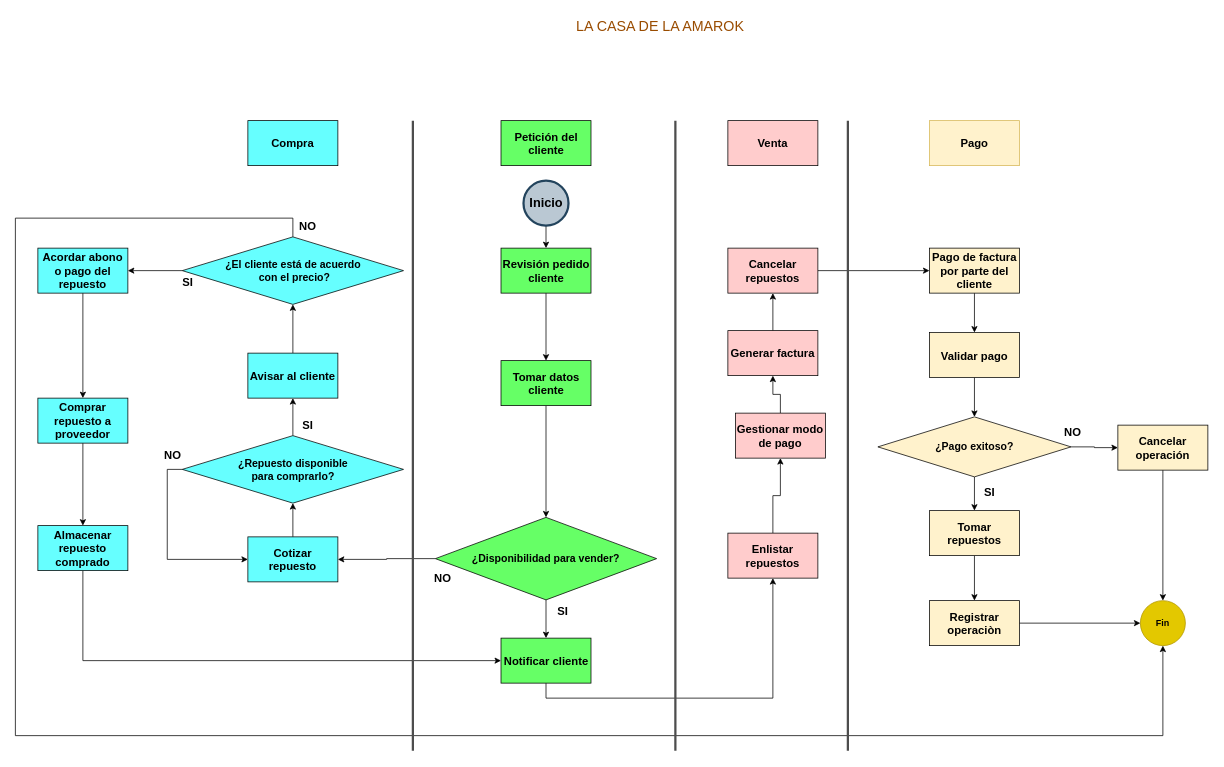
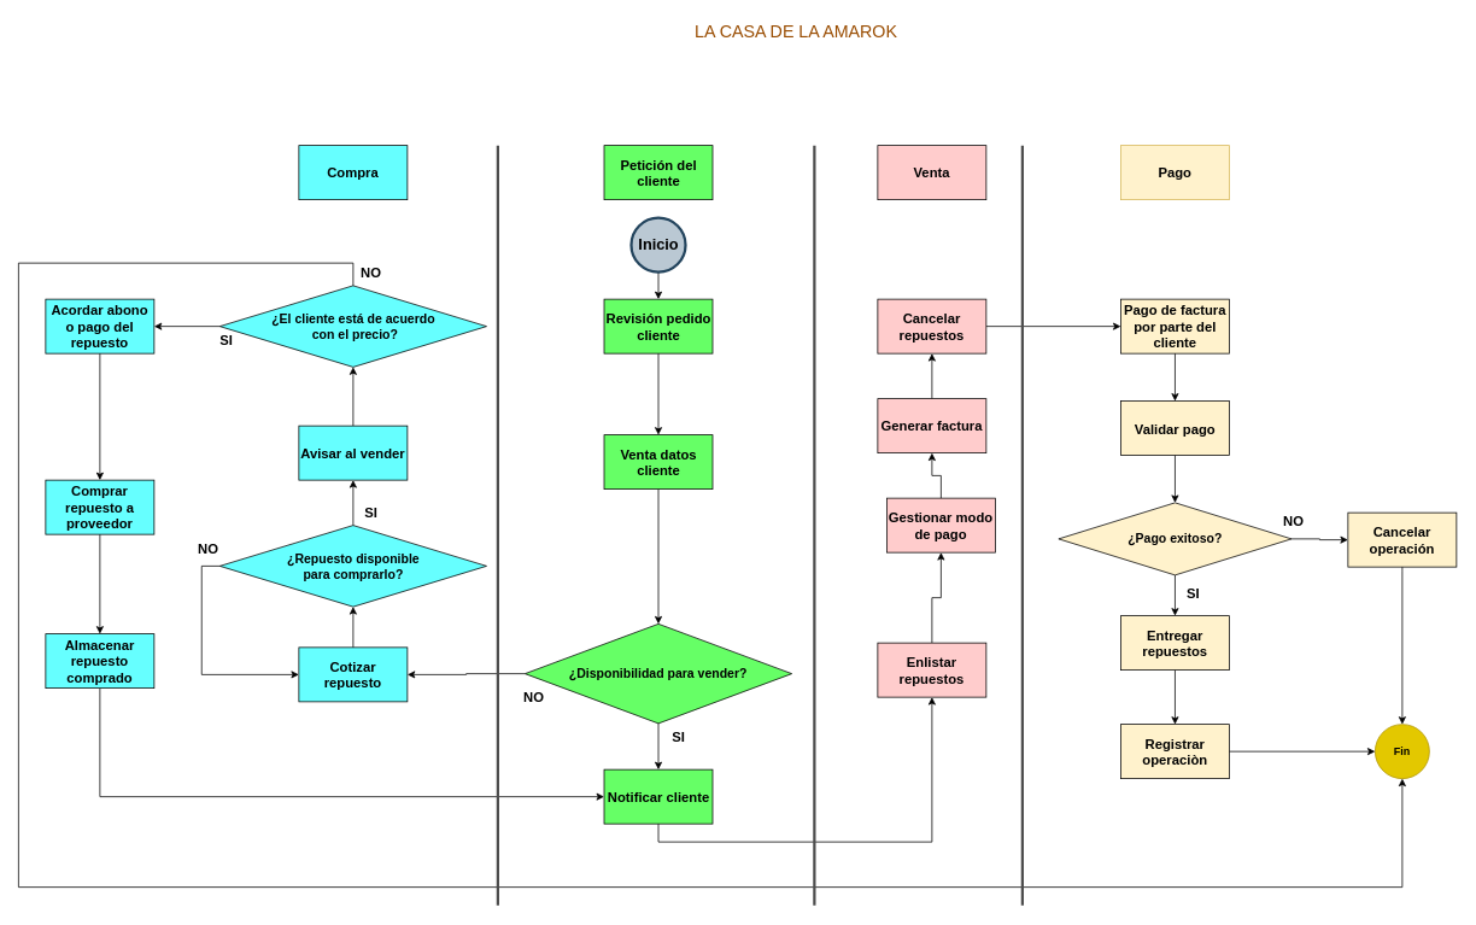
- <mxCell id="55" value="Avisar al cliente" style="rounded=0;whiteSpace=wrap;html=1;fontSize=15;fillColor=#66FFFF;fontStyle=1" parent="1" vertex="1"><mxGeometry x="330" y="470" width="120" height="60" as="geometry" /></mxCell>
+ <mxCell id="55" value="Avisar al vender" style="rounded=0;whiteSpace=wrap;html=1;fontSize=15;fillColor=#66FFFF;fontStyle=1" parent="1" vertex="1"><mxGeometry x="330" y="470" width="120" height="60" as="geometry" /></mxCell>
- <mxCell id="53" value="Tomar datos cliente" style="rounded=0;whiteSpace=wrap;html=1;fontSize=15;fillColor=#66FF66;fontStyle=1" parent="1" vertex="1"><mxGeometry x="667.5" y="480" width="120" height="60" as="geometry" /></mxCell>
+ <mxCell id="53" value="Venta datos cliente" style="rounded=0;whiteSpace=wrap;html=1;fontSize=15;fillColor=#66FF66;fontStyle=1" parent="1" vertex="1"><mxGeometry x="667.5" y="480" width="120" height="60" as="geometry" /></mxCell>
- <mxCell id="33" value="Tomar repuestos" style="rounded=0;whiteSpace=wrap;html=1;fontSize=15;fillColor=#FFF2CC;fontStyle=1" parent="1" vertex="1"><mxGeometry x="1238.75" y="680" width="120" height="60" as="geometry" /></mxCell>
+ <mxCell id="33" value="Entregar repuestos" style="rounded=0;whiteSpace=wrap;html=1;fontSize=15;fillColor=#FFF2CC;fontStyle=1" parent="1" vertex="1"><mxGeometry x="1238.75" y="680" width="120" height="60" as="geometry" /></mxCell>
